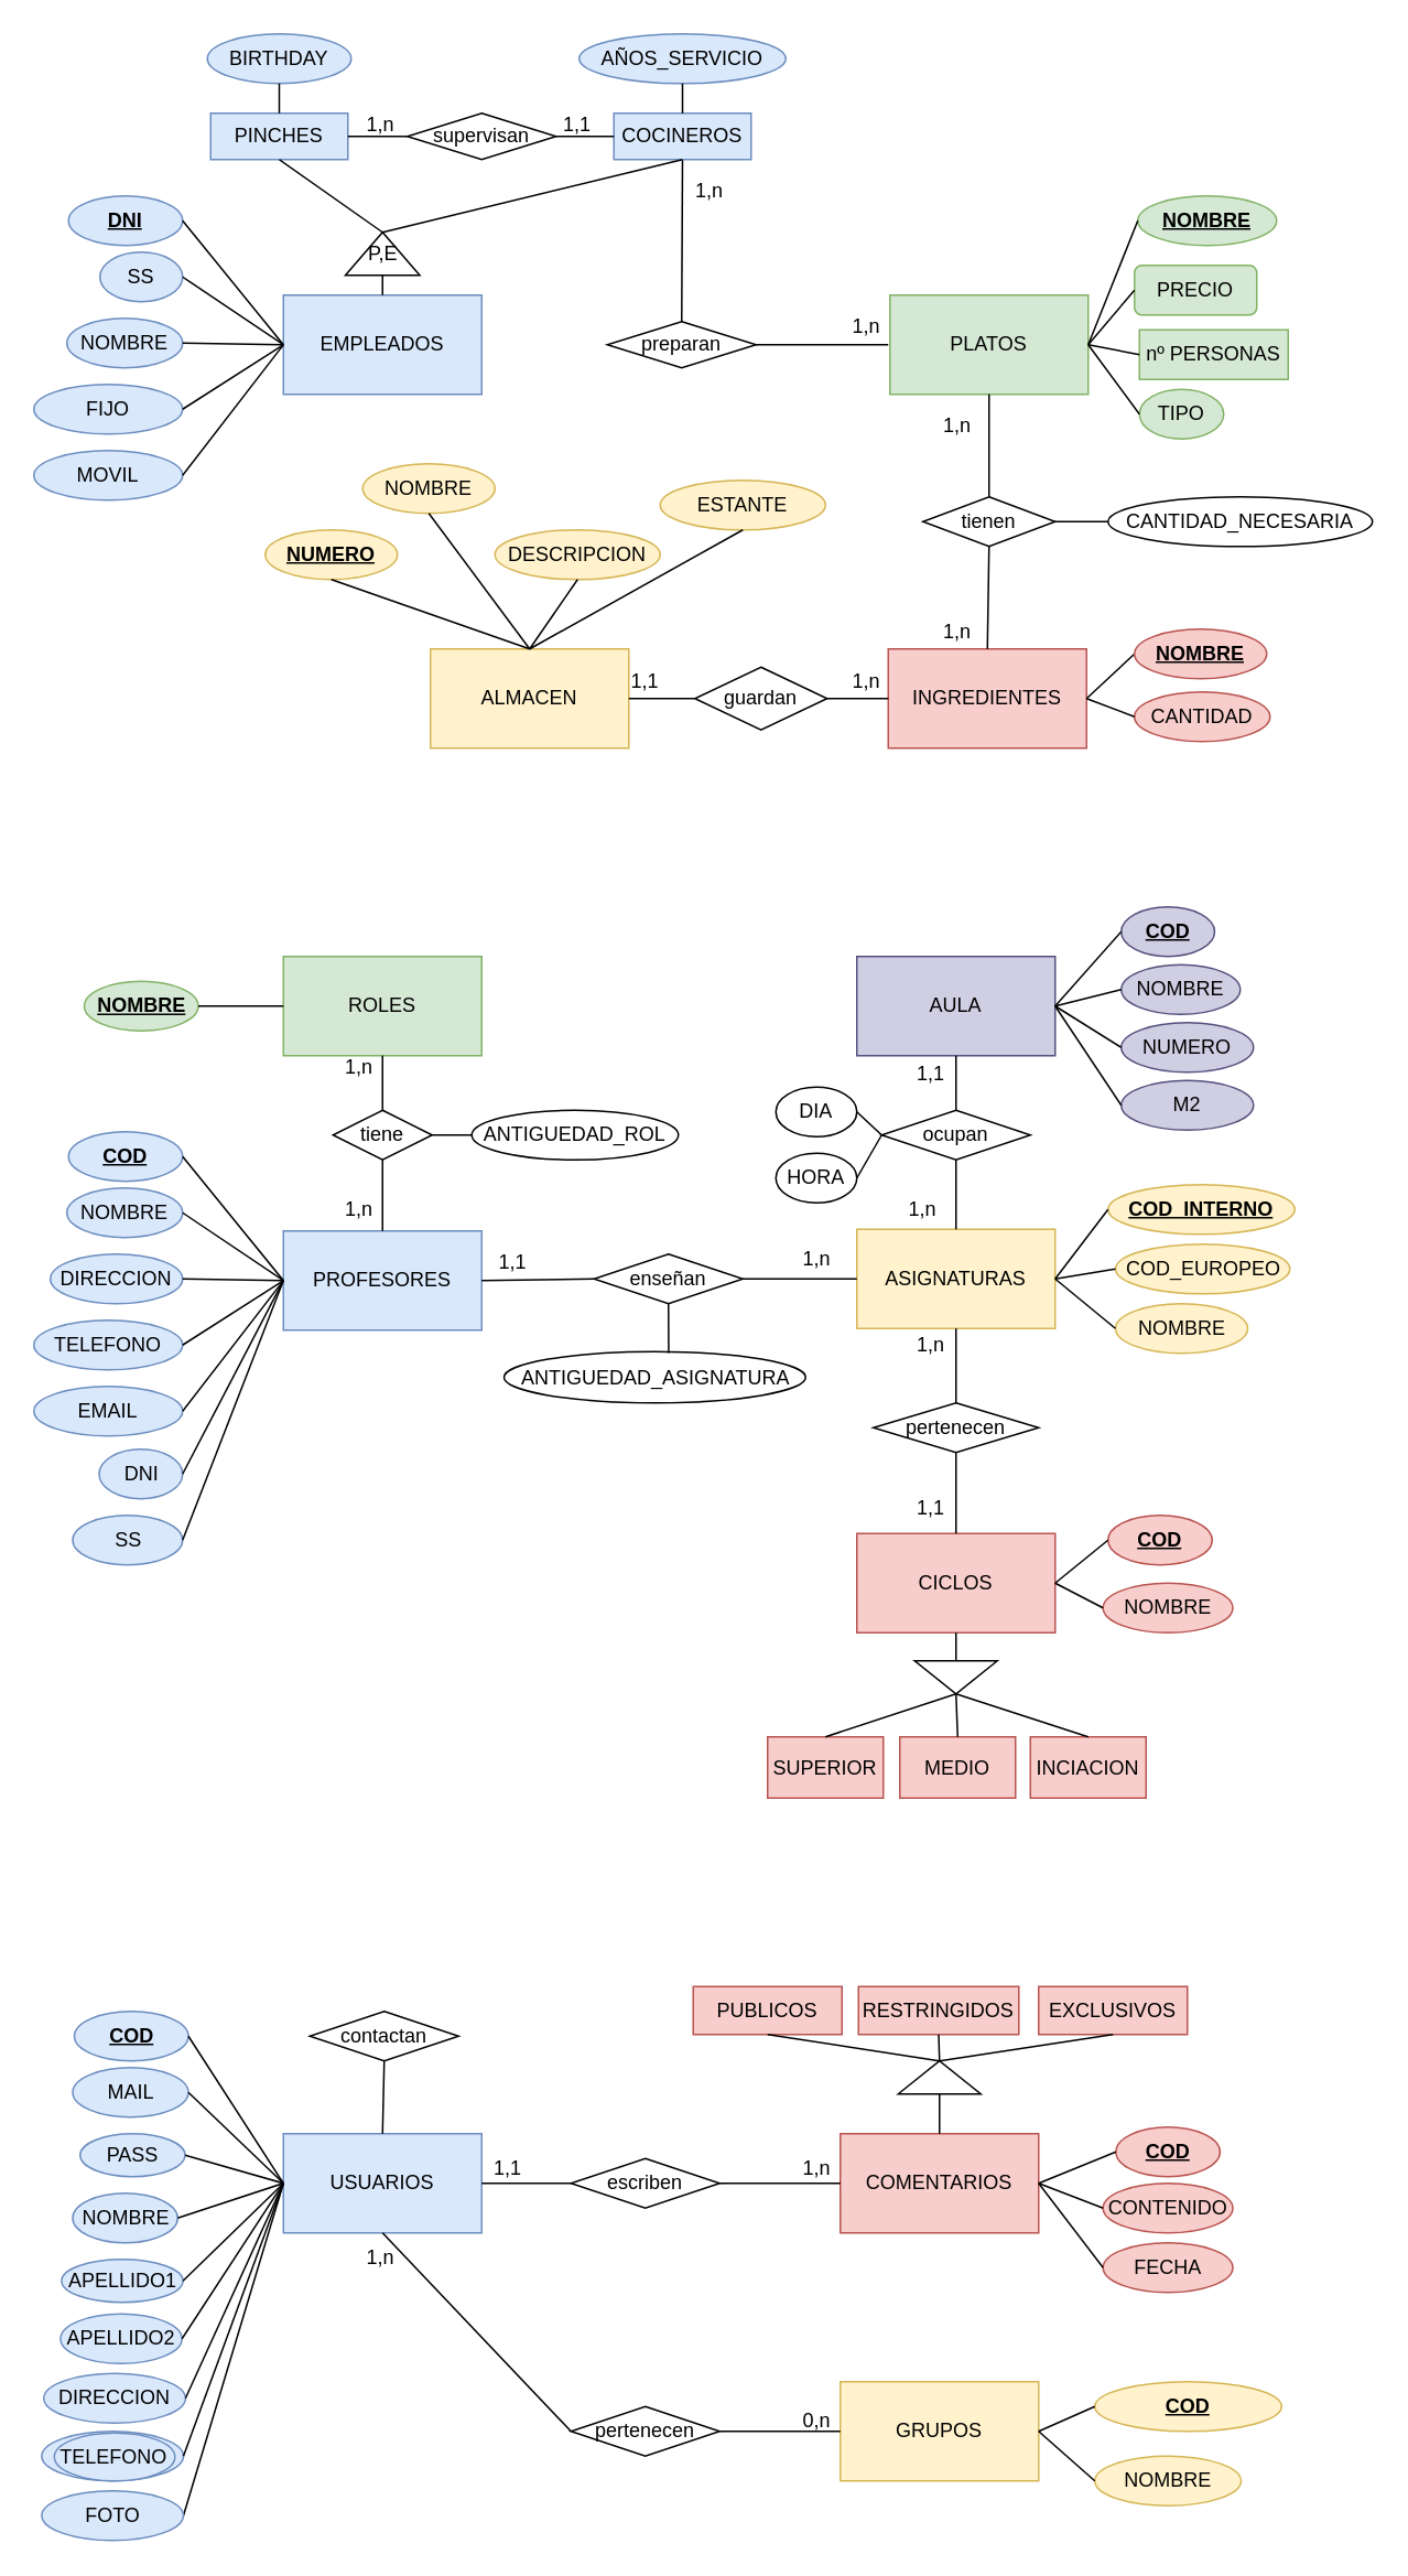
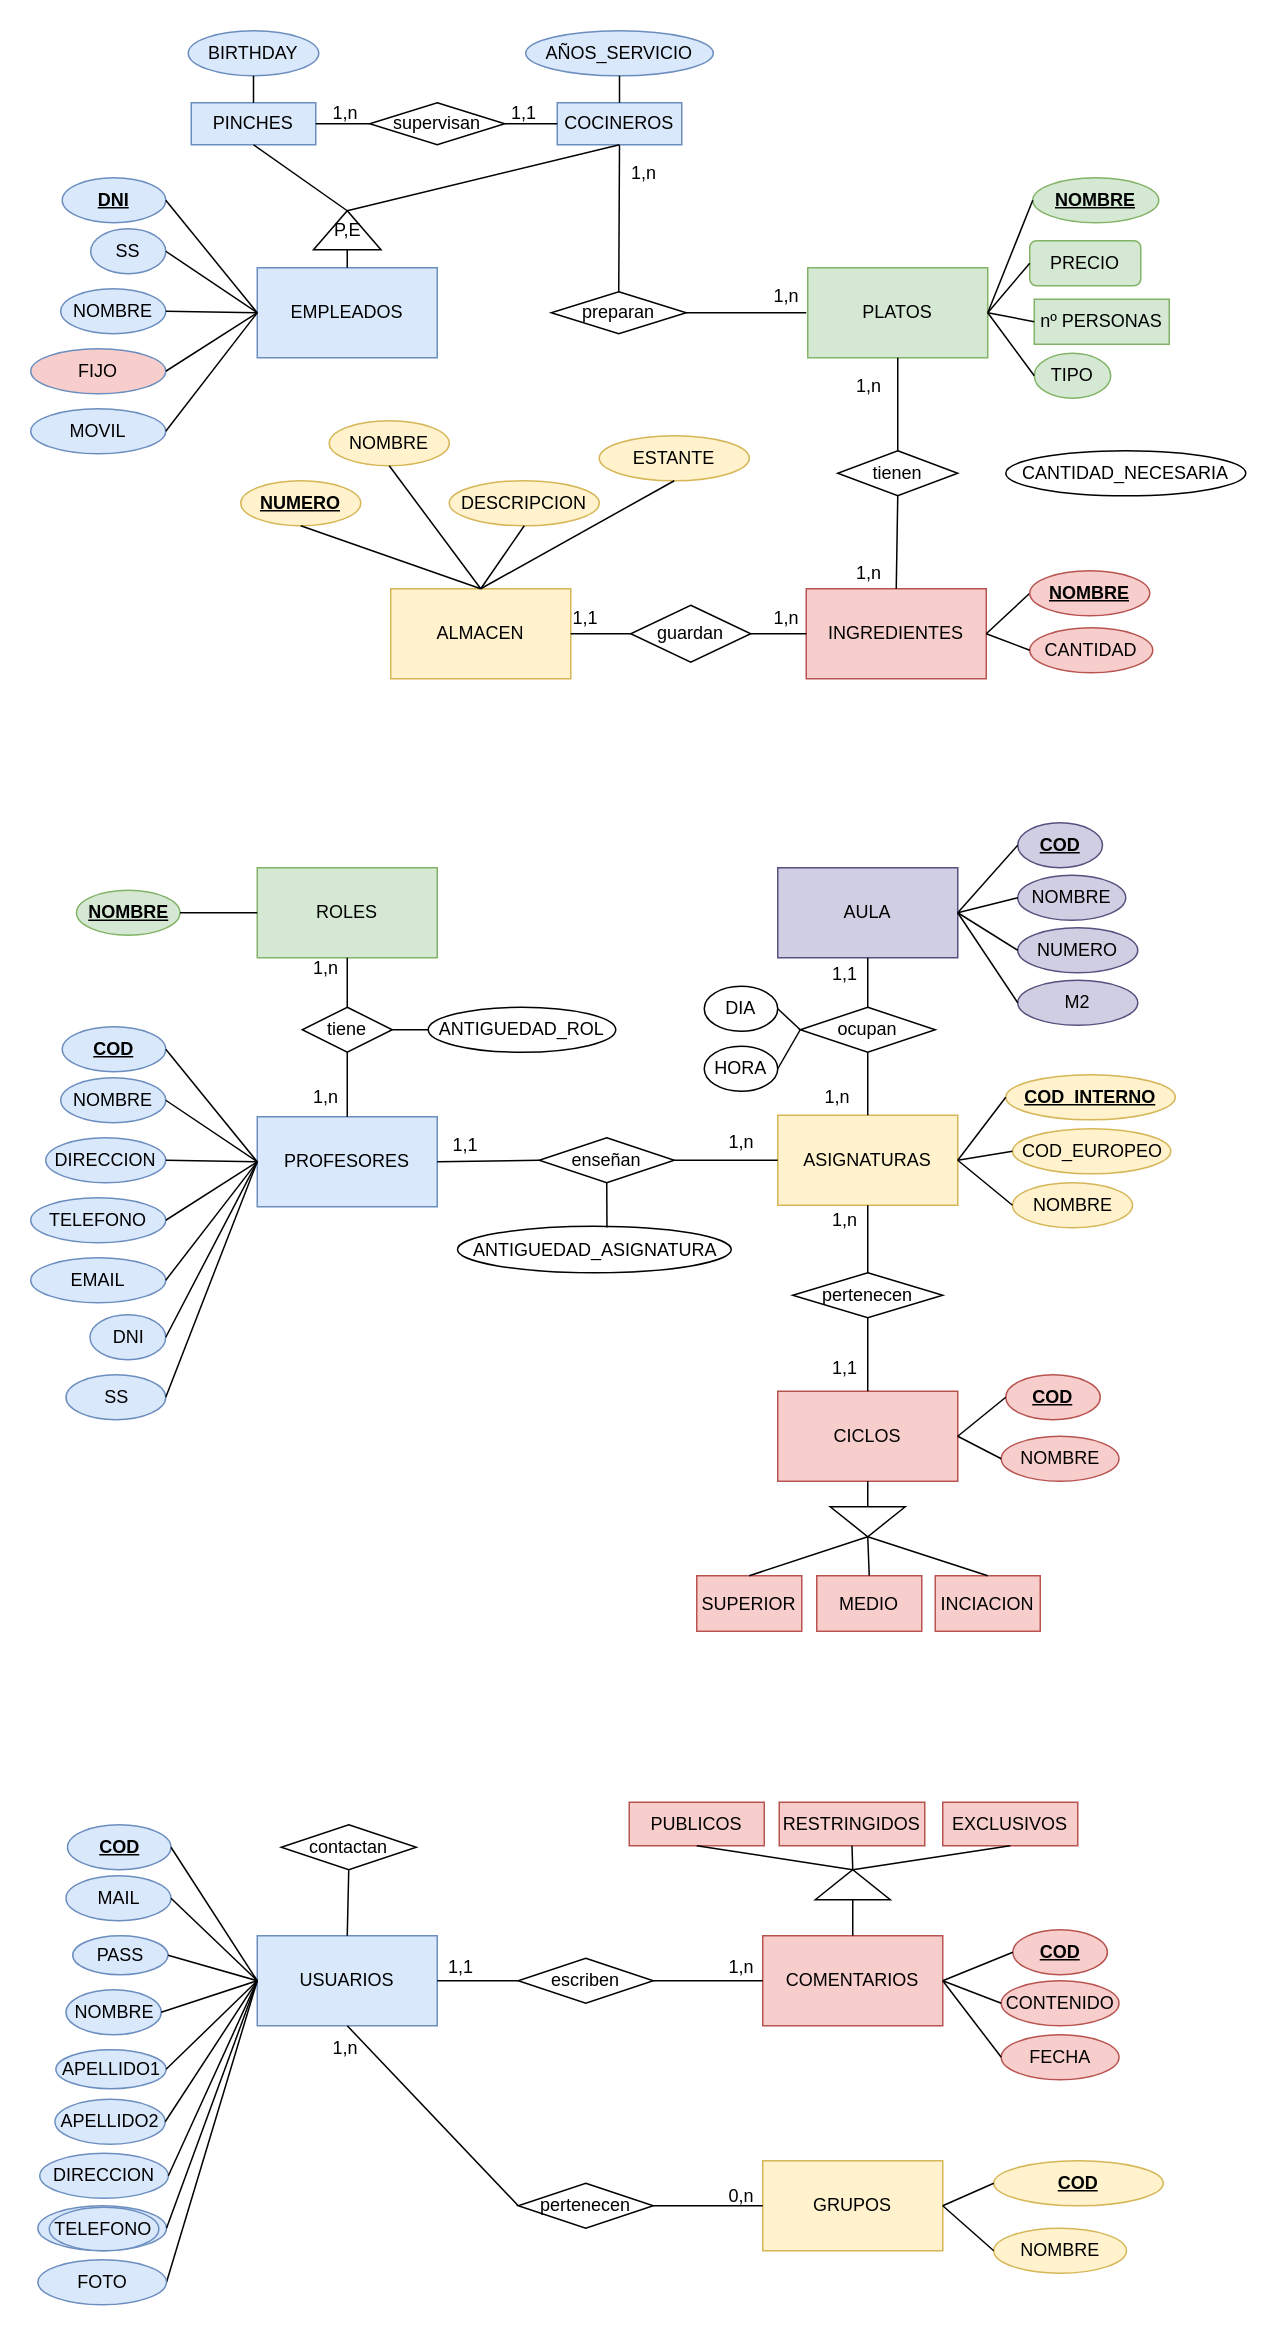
- <mxCell id="9" value="FIJO" style="ellipse;whiteSpace=wrap;html=1;fillColor=#dae8fc;strokeColor=#6c8ebf;" parent="1" vertex="1"><mxGeometry x="20" y="232" width="90" height="30" as="geometry" /></mxCell>
+ <mxCell id="9" value="FIJO" style="ellipse;whiteSpace=wrap;html=1;fillColor=#f8cecc;strokeColor=#6c8ebf;" parent="1" vertex="1"><mxGeometry x="20" y="232" width="90" height="30" as="geometry" /></mxCell>
- <mxCell id="37" value="" style="endArrow=none;html=1;rounded=0;entryX=1;entryY=0.5;entryDx=0;entryDy=0;exitX=0;exitY=0.5;exitDx=0;exitDy=0;" parent="1" source="36" target="21" edge="1"><mxGeometry width="50" height="50" relative="1" as="geometry"><mxPoint x="696" y="405" as="sourcePoint" /><mxPoint x="667" y="432" as="targetPoint" /></mxGeometry></mxCell>
